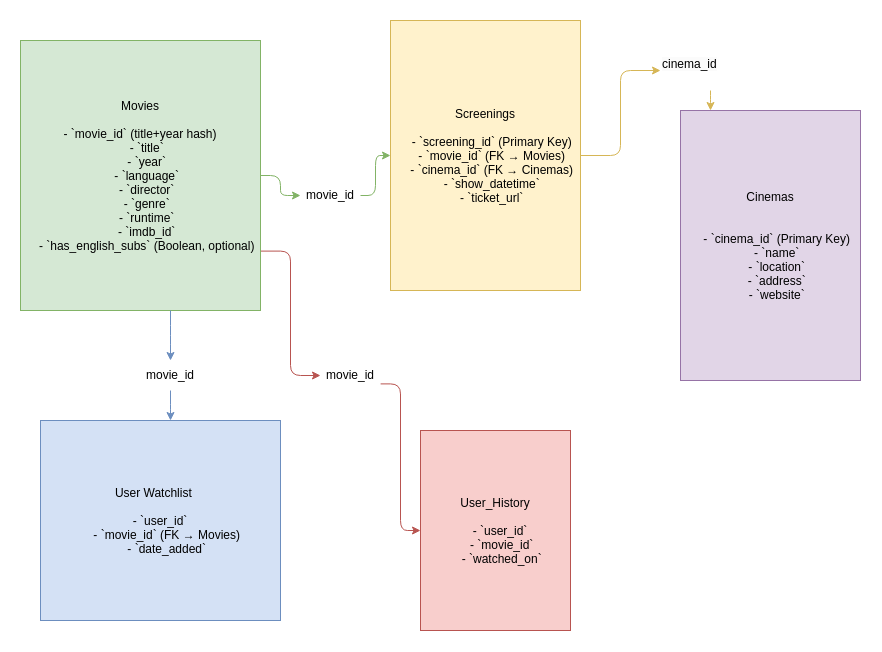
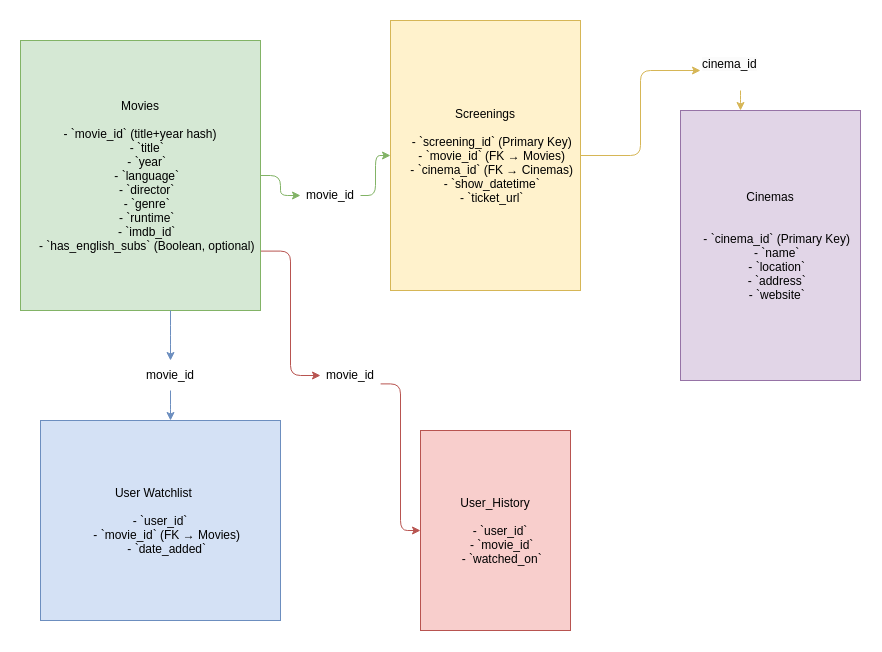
- <mxCell id="18" value="&lt;span style=&quot;color: rgb(0, 0, 0); font-family: Helvetica; font-size: 12px; font-style: normal; font-variant-ligatures: normal; font-variant-caps: normal; font-weight: 400; letter-spacing: normal; orphans: 2; text-align: center; text-indent: 0px; text-transform: none; widows: 2; word-spacing: 0px; -webkit-text-stroke-width: 0px; white-space: normal; background-color: rgb(251, 251, 251); text-decoration-thickness: initial; text-decoration-style: initial; text-decoration-color: initial; float: none; display: inline !important;&quot;&gt;cinema_id&lt;/span&gt;" style="text;whiteSpace=wrap;html=1;" vertex="1" parent="1"><mxGeometry x="660" y="50" width="80" height="40" as="geometry" /></mxCell>
+ <mxCell id="18" value="&lt;span style=&quot;color: rgb(0, 0, 0); font-family: Helvetica; font-size: 12px; font-style: normal; font-variant-ligatures: normal; font-variant-caps: normal; font-weight: 400; letter-spacing: normal; orphans: 2; text-align: center; text-indent: 0px; text-transform: none; widows: 2; word-spacing: 0px; -webkit-text-stroke-width: 0px; white-space: normal; background-color: rgb(251, 251, 251); text-decoration-thickness: initial; text-decoration-style: initial; text-decoration-color: initial; float: none; display: inline !important;&quot;&gt;cinema_id&lt;/span&gt;" style="text;whiteSpace=wrap;html=1;" vertex="1" parent="1"><mxGeometry x="700" y="50" width="80" height="40" as="geometry" /></mxCell>
